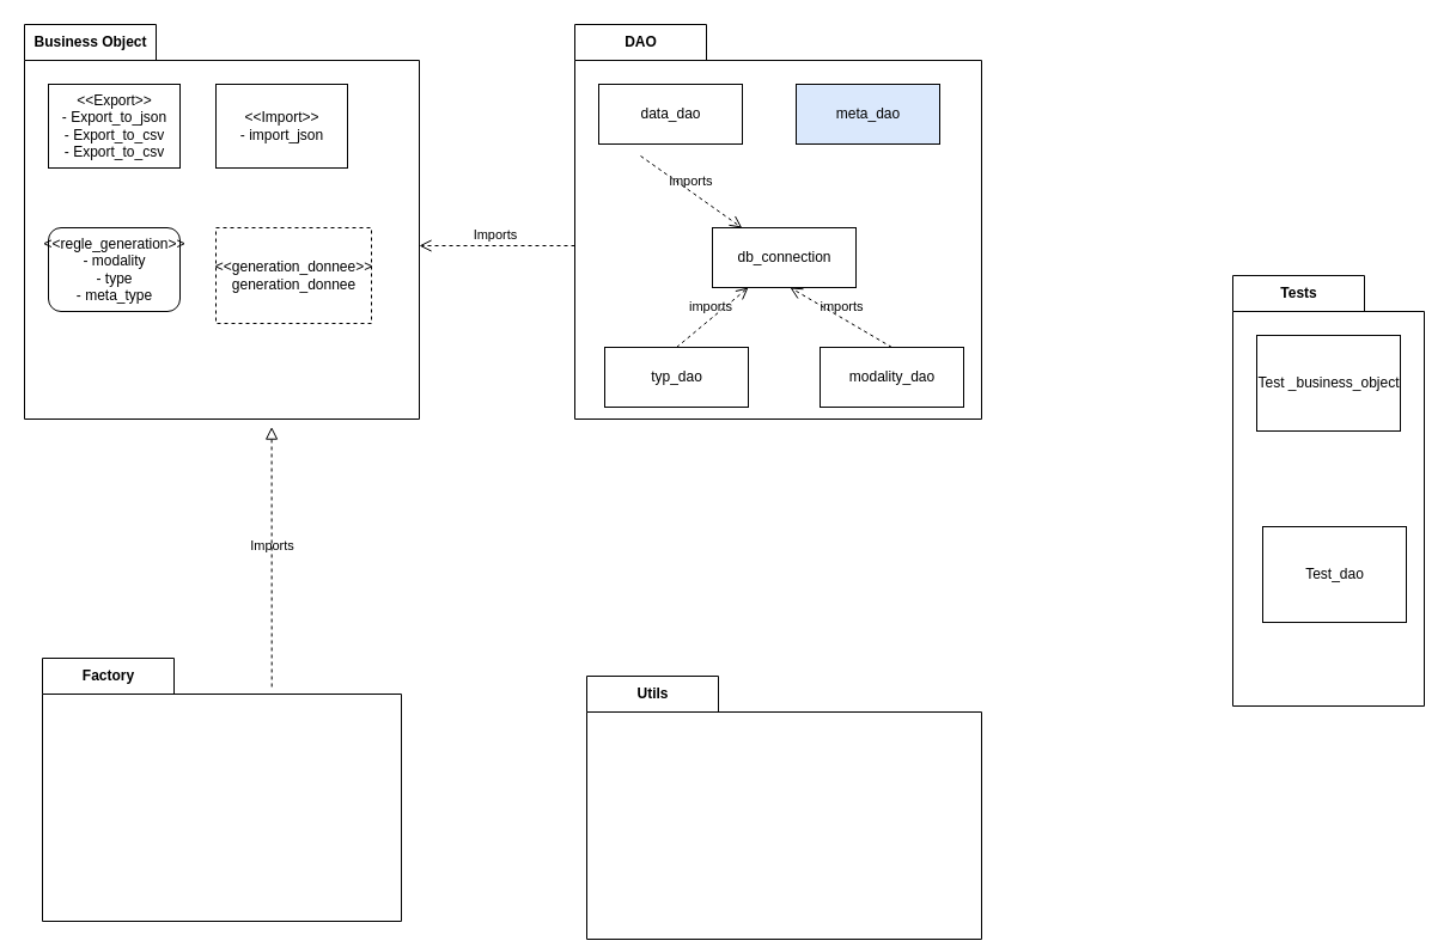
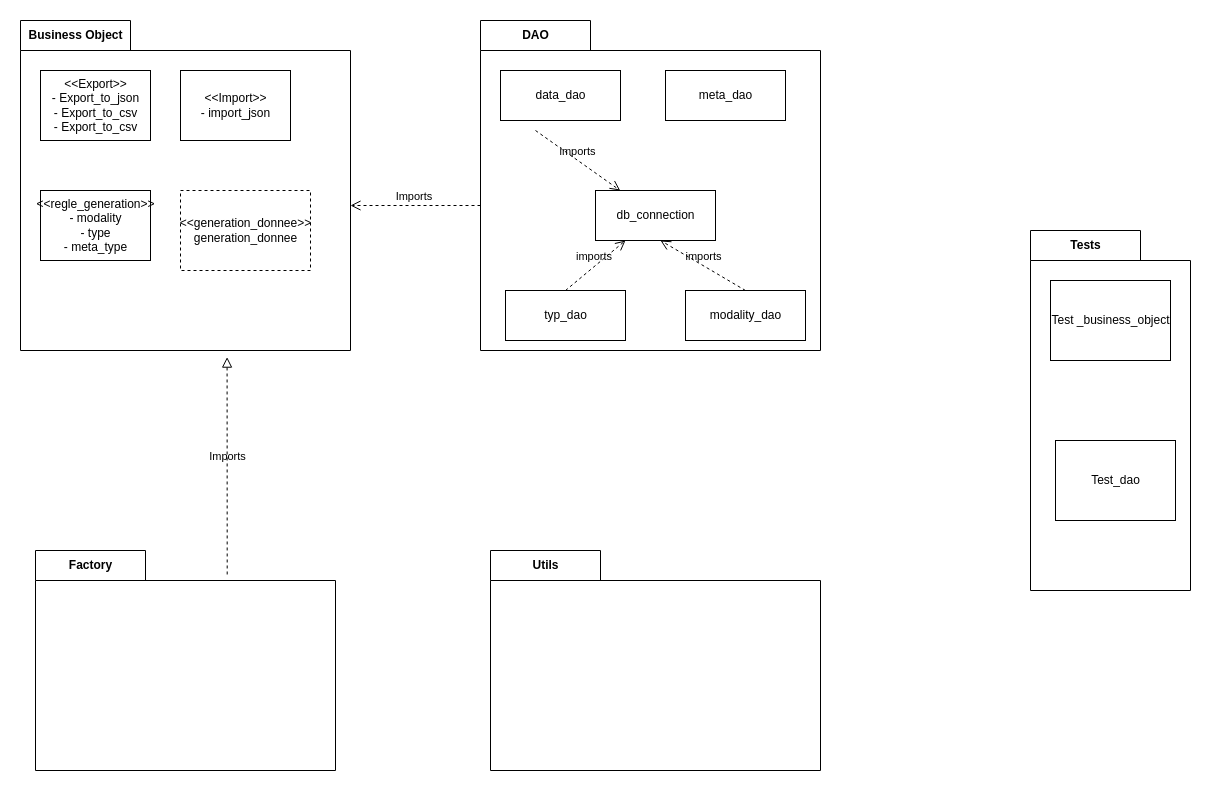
- <mxCell id="9" value="meta_dao" style="html=1;fillColor=#dae8fc;" vertex="1" parent="7"><mxGeometry x="185.0" y="50.0" width="120" height="50" as="geometry" /></mxCell>
+ <mxCell id="9" value="meta_dao" style="html=1;" vertex="1" parent="7"><mxGeometry x="185.0" y="50.0" width="120" height="50" as="geometry" /></mxCell>
- <mxCell id="5" value="&amp;lt;&amp;lt;regle_generation&amp;gt;&amp;gt;&lt;br&gt;- modality&lt;br&gt;- type&lt;br&gt;- meta_type" style="html=1;rounded=1;" vertex="1" parent="2"><mxGeometry x="20" y="170.0" width="110" height="70" as="geometry" /></mxCell>
+ <mxCell id="5" value="&amp;lt;&amp;lt;regle_generation&amp;gt;&amp;gt;&lt;br&gt;- modality&lt;br&gt;- type&lt;br&gt;- meta_type" style="html=1;" vertex="1" parent="2"><mxGeometry x="20" y="170.0" width="110" height="70" as="geometry" /></mxCell>
- <mxCell id="21" value="Utils" style="shape=folder;fontStyle=1;tabWidth=110;tabHeight=30;tabPosition=left;html=1;boundedLbl=1;labelInHeader=1;container=1;collapsible=0;recursiveResize=0;" vertex="1" parent="1"><mxGeometry x="490" y="565" width="330" height="220" as="geometry" /></mxCell>
+ <mxCell id="21" value="Utils" style="shape=folder;fontStyle=1;tabWidth=110;tabHeight=30;tabPosition=left;html=1;boundedLbl=1;labelInHeader=1;container=1;collapsible=0;recursiveResize=0;" vertex="1" parent="1"><mxGeometry x="490" y="550" width="330" height="220" as="geometry" /></mxCell>
